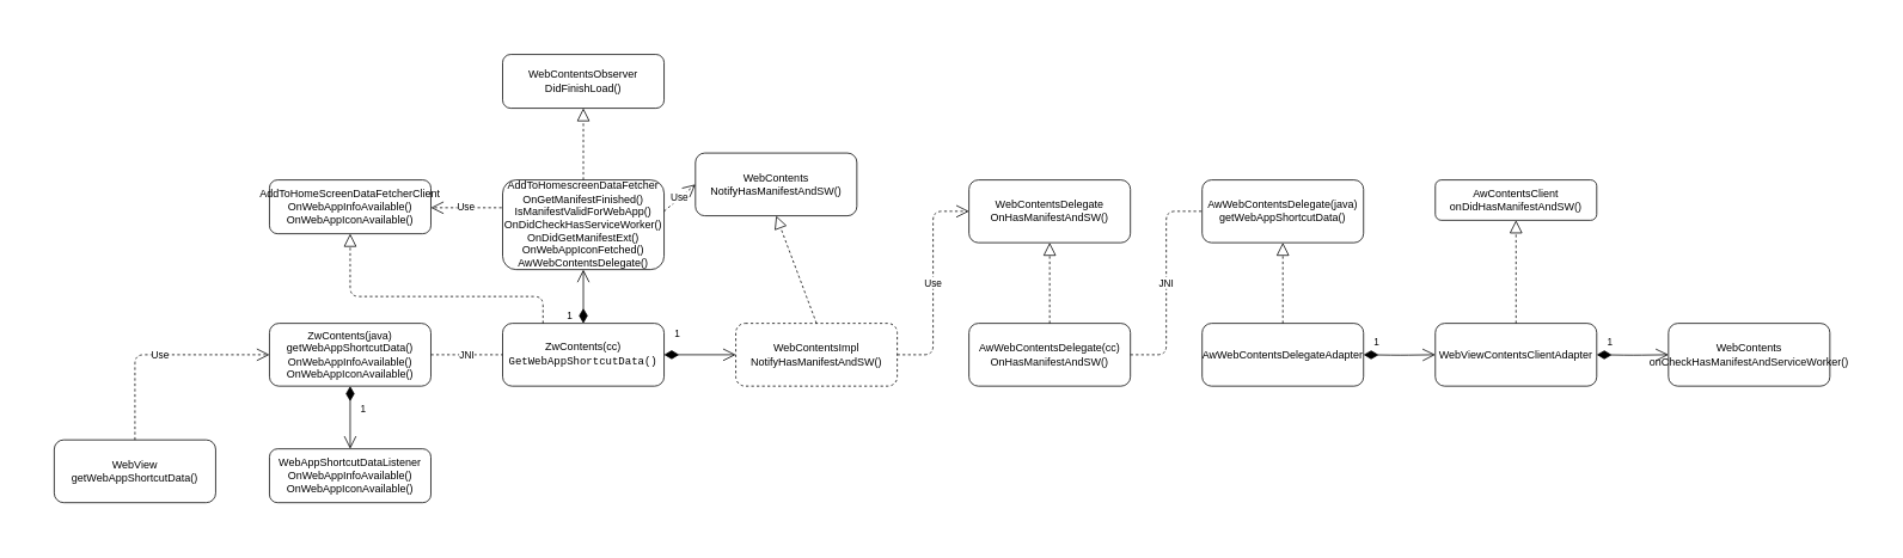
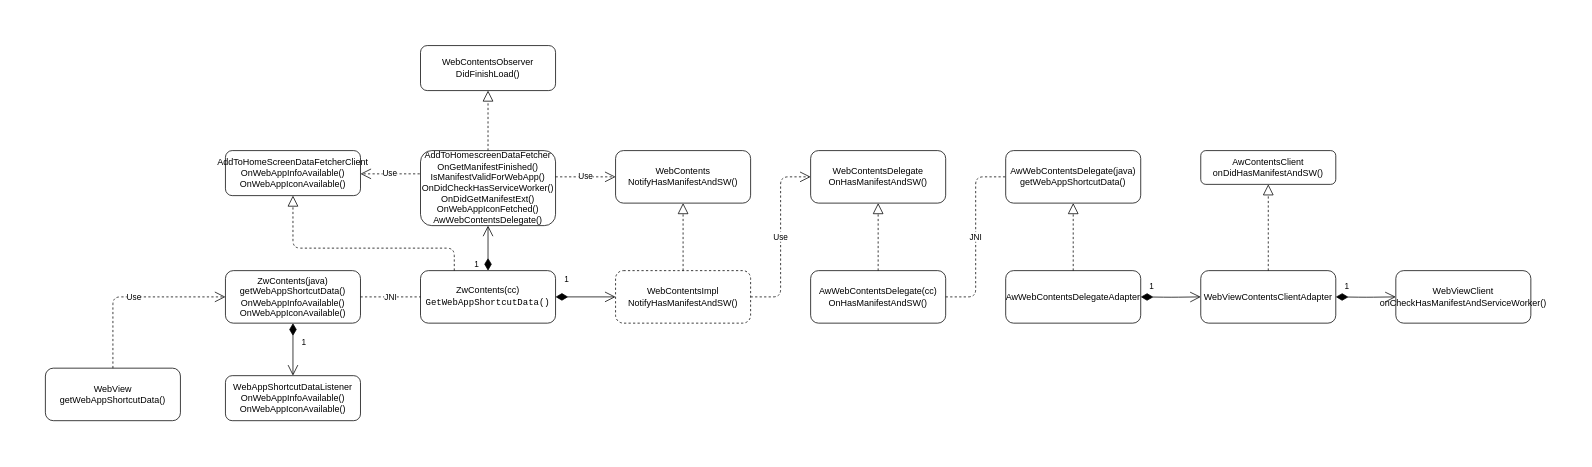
- <mxCell id="10" value="WebContents&lt;br&gt;NotifyHasManifestAndSW()" style="rounded=1;whiteSpace=wrap;html=1;" vertex="1" parent="1"><mxGeometry x="775" y="170" width="180" height="70" as="geometry" /></mxCell>
+ <mxCell id="10" value="WebContents&lt;br&gt;NotifyHasManifestAndSW()" style="rounded=1;whiteSpace=wrap;html=1;" vertex="1" parent="1"><mxGeometry x="820" y="200" width="180" height="70" as="geometry" /></mxCell>
- <mxCell id="17" value="WebContents&lt;br&gt;onCheckHasManifestAndServiceWorker()" style="rounded=1;whiteSpace=wrap;html=1;" vertex="1" parent="1"><mxGeometry x="1860" y="360" width="180" height="70" as="geometry" /></mxCell>
+ <mxCell id="17" value="WebViewClient&lt;br&gt;onCheckHasManifestAndServiceWorker()" style="rounded=1;whiteSpace=wrap;html=1;" vertex="1" parent="1"><mxGeometry x="1860" y="360" width="180" height="70" as="geometry" /></mxCell>
